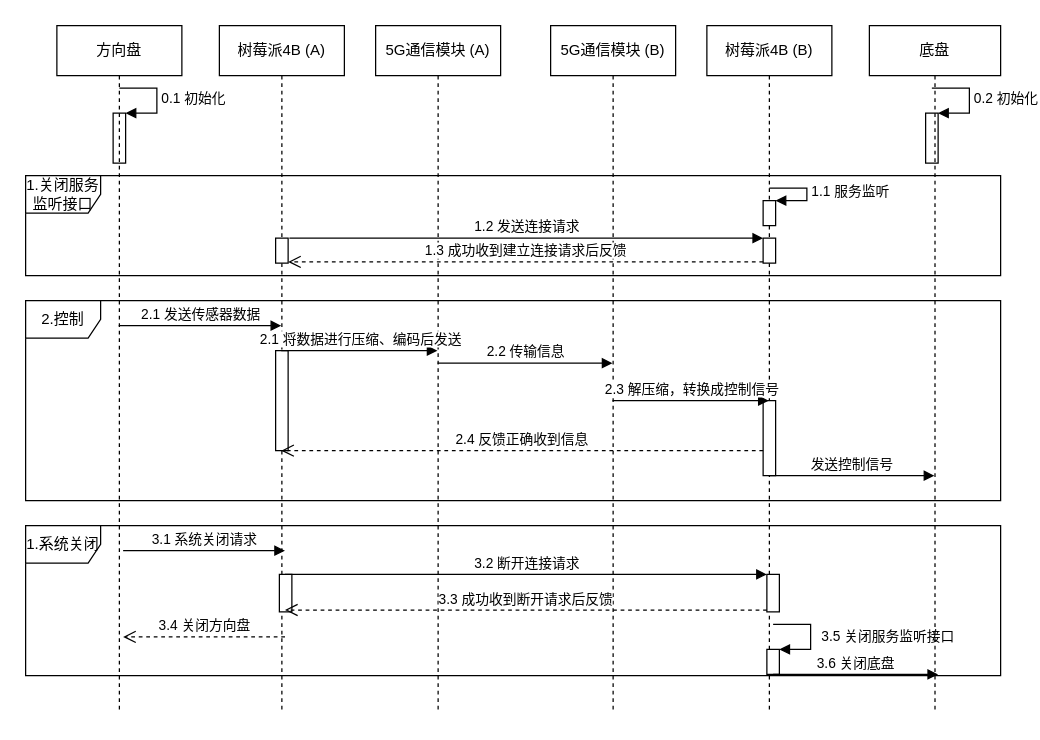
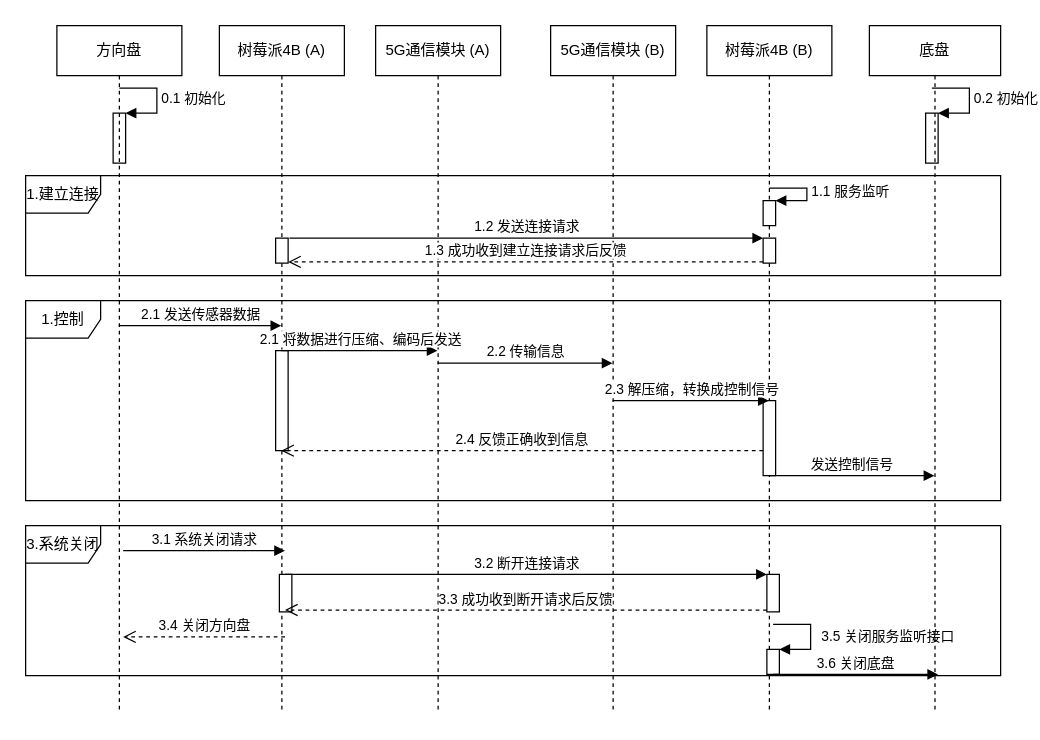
- <mxCell id="18" value="1.关闭服务监听接口" style="shape=umlFrame;whiteSpace=wrap;html=1;" vertex="1" parent="17"><mxGeometry x="-675" y="120" width="780" height="80" as="geometry" /></mxCell>
+ <mxCell id="18" value="1.建立连接" style="shape=umlFrame;whiteSpace=wrap;html=1;" vertex="1" parent="17"><mxGeometry x="-675" y="120" width="780" height="80" as="geometry" /></mxCell>
- <mxCell id="31" value="2.控制" style="shape=umlFrame;whiteSpace=wrap;html=1;" vertex="1" parent="1"><mxGeometry x="20" y="240" width="780" height="160" as="geometry" /></mxCell>
+ <mxCell id="31" value="1.控制" style="shape=umlFrame;whiteSpace=wrap;html=1;" vertex="1" parent="1"><mxGeometry x="20" y="240" width="780" height="160" as="geometry" /></mxCell>
- <mxCell id="37" value="1.系统关闭" style="shape=umlFrame;whiteSpace=wrap;html=1;" vertex="1" parent="1"><mxGeometry x="20" y="420" width="780" height="120" as="geometry" /></mxCell>
+ <mxCell id="37" value="3.系统关闭" style="shape=umlFrame;whiteSpace=wrap;html=1;" vertex="1" parent="1"><mxGeometry x="20" y="420" width="780" height="120" as="geometry" /></mxCell>
